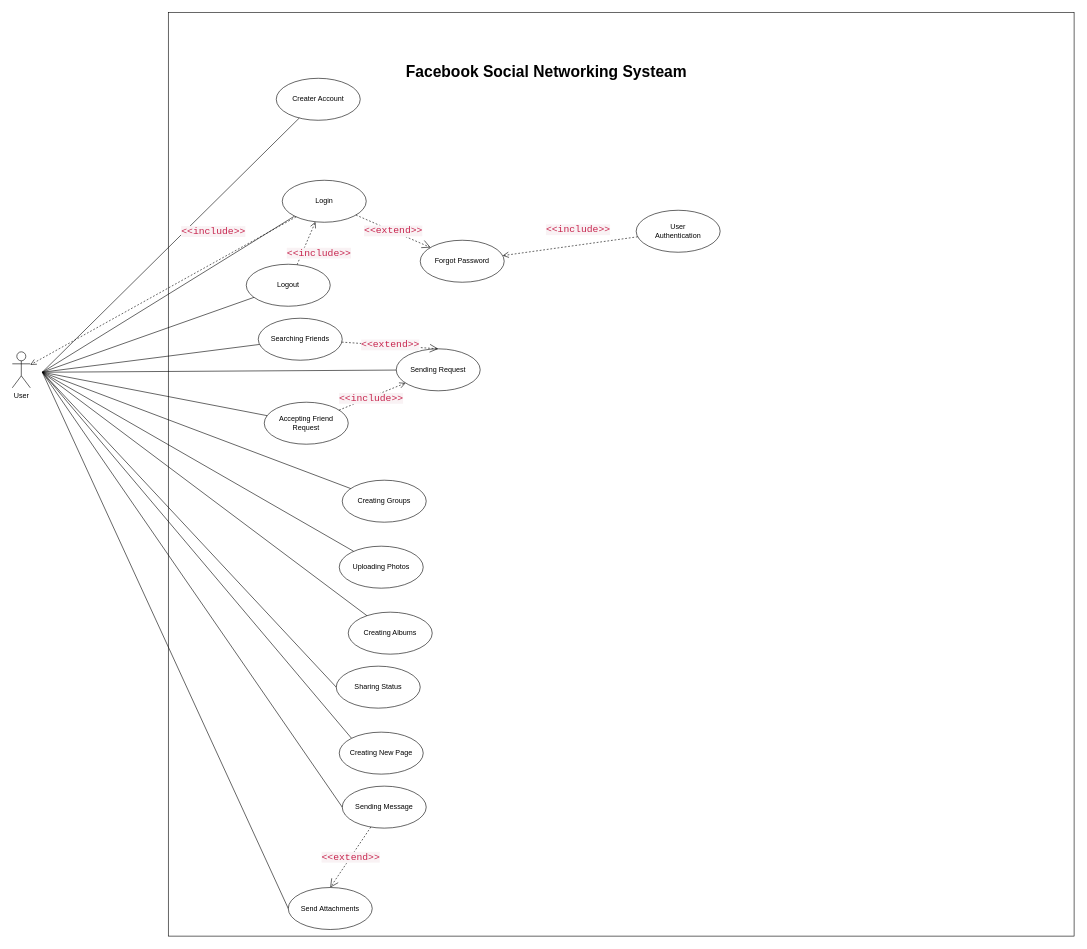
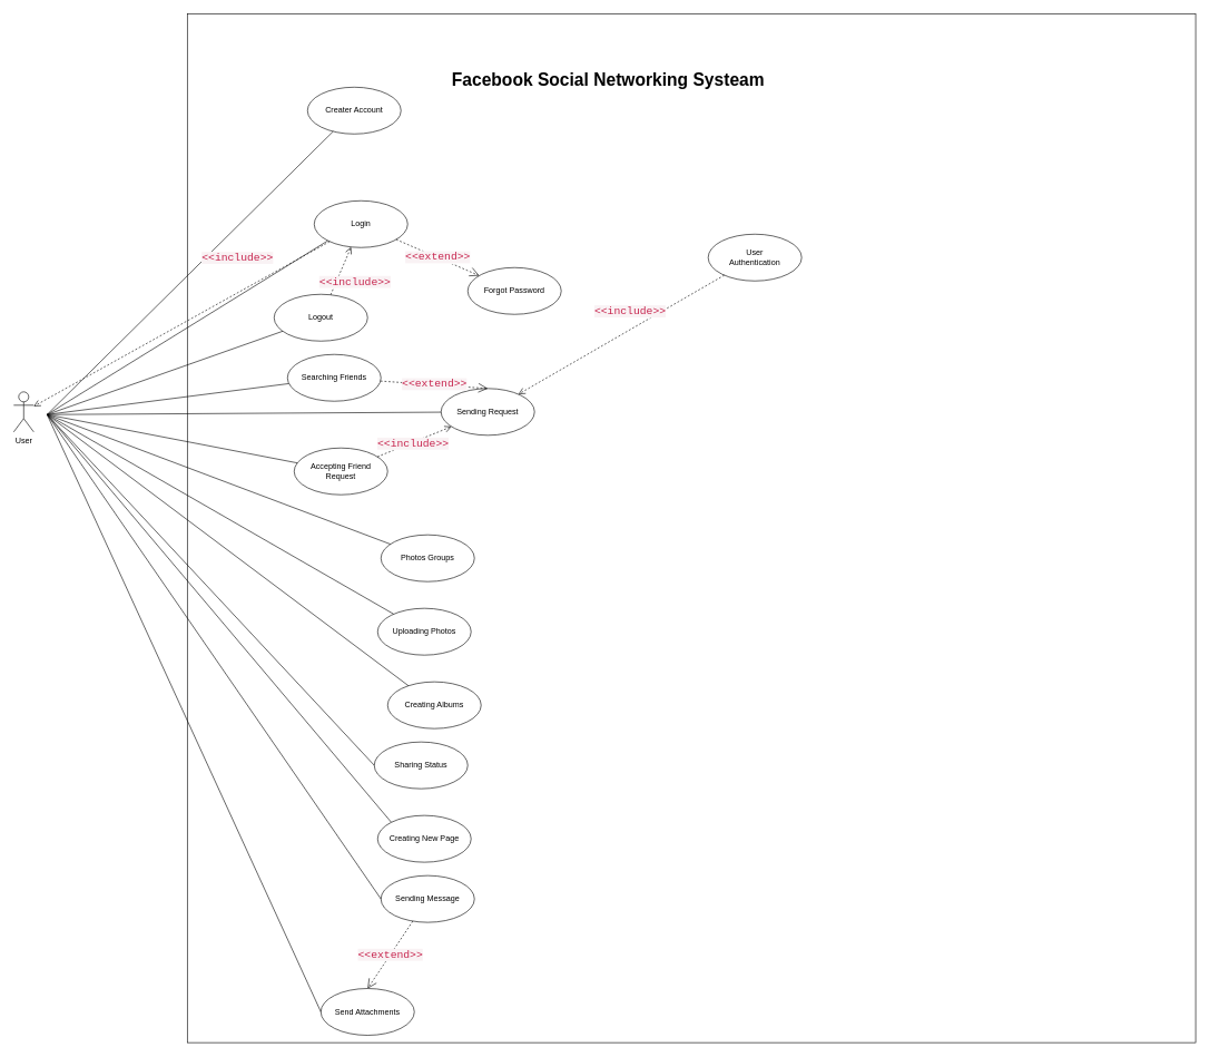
- <mxCell id="28" value="&lt;span style=&quot;color: rgb(199, 37, 78); font-family: Menlo, Monaco, Consolas, &amp;quot;Courier New&amp;quot;, monospace; font-size: 16.2px; text-align: left; text-wrap: wrap; background-color: rgb(249, 242, 244);&quot;&gt;&amp;lt;&amp;lt;include&amp;gt;&amp;gt;&lt;/span&gt;" style="html=1;verticalAlign=bottom;endArrow=open;dashed=1;endSize=8;curved=0;rounded=0;" edge="1" parent="1" source="5" target="36"><mxGeometry x="-0.13" y="-13" relative="1" as="geometry"><mxPoint x="859.998" y="450" as="sourcePoint" /><mxPoint x="1025.32" y="758.81" as="targetPoint" /><mxPoint as="offset" /></mxGeometry></mxCell>
+ <mxCell id="28" value="&lt;span style=&quot;color: rgb(199, 37, 78); font-family: Menlo, Monaco, Consolas, &amp;quot;Courier New&amp;quot;, monospace; font-size: 16.2px; text-align: left; text-wrap: wrap; background-color: rgb(249, 242, 244);&quot;&gt;&amp;lt;&amp;lt;include&amp;gt;&amp;gt;&lt;/span&gt;" style="html=1;verticalAlign=bottom;endArrow=open;dashed=1;endSize=8;curved=0;rounded=0;" edge="1" parent="1" source="5" target="3"><mxGeometry x="-0.13" y="-13" relative="1" as="geometry"><mxPoint x="859.998" y="450" as="sourcePoint" /><mxPoint x="1025.32" y="758.81" as="targetPoint" /><mxPoint as="offset" /></mxGeometry></mxCell>
- <mxCell id="6" value="Creating Groups" style="ellipse;whiteSpace=wrap;html=1;strokeColor=default;align=center;verticalAlign=middle;fontFamily=Helvetica;fontSize=12;fontColor=default;fillColor=default;" vertex="1" parent="1"><mxGeometry x="570" y="800" width="140" height="70" as="geometry" /></mxCell>
+ <mxCell id="6" value="Photos Groups" style="ellipse;whiteSpace=wrap;html=1;strokeColor=default;align=center;verticalAlign=middle;fontFamily=Helvetica;fontSize=12;fontColor=default;fillColor=default;" vertex="1" parent="1"><mxGeometry x="570" y="800" width="140" height="70" as="geometry" /></mxCell>
